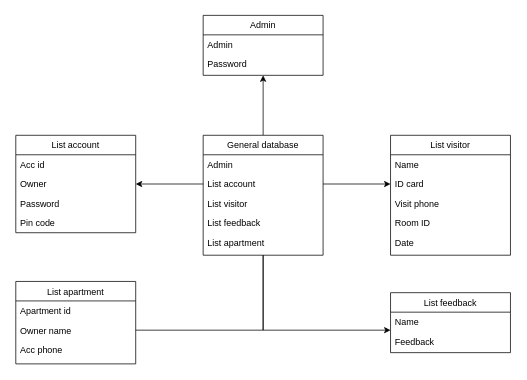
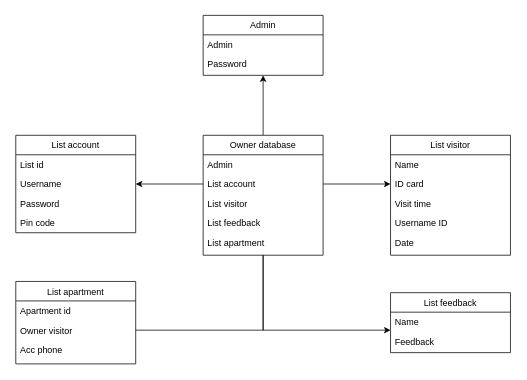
- <mxCell id="10" value="General database" style="swimlane;fontStyle=0;align=center;verticalAlign=top;childLayout=stackLayout;horizontal=1;startSize=26;horizontalStack=0;resizeParent=1;resizeLast=0;collapsible=1;marginBottom=0;rounded=0;shadow=0;strokeWidth=1;" vertex="1" parent="1"><mxGeometry x="270" y="180" width="160" height="160" as="geometry"><mxRectangle x="550" y="140" width="160" height="26" as="alternateBounds" /></mxGeometry></mxCell>
+ <mxCell id="10" value="Owner database" style="swimlane;fontStyle=0;align=center;verticalAlign=top;childLayout=stackLayout;horizontal=1;startSize=26;horizontalStack=0;resizeParent=1;resizeLast=0;collapsible=1;marginBottom=0;rounded=0;shadow=0;strokeWidth=1;" vertex="1" parent="1"><mxGeometry x="270" y="180" width="160" height="160" as="geometry"><mxRectangle x="550" y="140" width="160" height="26" as="alternateBounds" /></mxGeometry></mxCell>
- <mxCell id="3" value="Acc id" style="text;align=left;verticalAlign=top;spacingLeft=4;spacingRight=4;overflow=hidden;rotatable=0;points=[[0,0.5],[1,0.5]];portConstraint=eastwest;" parent="2" vertex="1"><mxGeometry y="26" width="160" height="26" as="geometry" /></mxCell>
+ <mxCell id="3" value="List id" style="text;align=left;verticalAlign=top;spacingLeft=4;spacingRight=4;overflow=hidden;rotatable=0;points=[[0,0.5],[1,0.5]];portConstraint=eastwest;" parent="2" vertex="1"><mxGeometry y="26" width="160" height="26" as="geometry" /></mxCell>
- <mxCell id="4" value="Owner" style="text;align=left;verticalAlign=top;spacingLeft=4;spacingRight=4;overflow=hidden;rotatable=0;points=[[0,0.5],[1,0.5]];portConstraint=eastwest;rounded=0;shadow=0;html=0;" parent="2" vertex="1"><mxGeometry y="52" width="160" height="26" as="geometry" /></mxCell>
+ <mxCell id="4" value="Username" style="text;align=left;verticalAlign=top;spacingLeft=4;spacingRight=4;overflow=hidden;rotatable=0;points=[[0,0.5],[1,0.5]];portConstraint=eastwest;rounded=0;shadow=0;html=0;" parent="2" vertex="1"><mxGeometry y="52" width="160" height="26" as="geometry" /></mxCell>
- <mxCell id="22" value="Visit phone" style="text;align=left;verticalAlign=top;spacingLeft=4;spacingRight=4;overflow=hidden;rotatable=0;points=[[0,0.5],[1,0.5]];portConstraint=eastwest;rounded=0;shadow=0;html=0;" vertex="1" parent="19"><mxGeometry y="78" width="160" height="26" as="geometry" /></mxCell>
+ <mxCell id="22" value="Visit time" style="text;align=left;verticalAlign=top;spacingLeft=4;spacingRight=4;overflow=hidden;rotatable=0;points=[[0,0.5],[1,0.5]];portConstraint=eastwest;rounded=0;shadow=0;html=0;" vertex="1" parent="19"><mxGeometry y="78" width="160" height="26" as="geometry" /></mxCell>
- <mxCell id="23" value="Room ID" style="text;align=left;verticalAlign=top;spacingLeft=4;spacingRight=4;overflow=hidden;rotatable=0;points=[[0,0.5],[1,0.5]];portConstraint=eastwest;rounded=0;shadow=0;html=0;" vertex="1" parent="19"><mxGeometry y="104" width="160" height="26" as="geometry" /></mxCell>
+ <mxCell id="23" value="Username ID" style="text;align=left;verticalAlign=top;spacingLeft=4;spacingRight=4;overflow=hidden;rotatable=0;points=[[0,0.5],[1,0.5]];portConstraint=eastwest;rounded=0;shadow=0;html=0;" vertex="1" parent="19"><mxGeometry y="104" width="160" height="26" as="geometry" /></mxCell>
- <mxCell id="29" value="Owner name" style="text;align=left;verticalAlign=top;spacingLeft=4;spacingRight=4;overflow=hidden;rotatable=0;points=[[0,0.5],[1,0.5]];portConstraint=eastwest;rounded=0;shadow=0;html=0;" vertex="1" parent="27"><mxGeometry y="52" width="160" height="26" as="geometry" /></mxCell>
+ <mxCell id="29" value="Owner visitor" style="text;align=left;verticalAlign=top;spacingLeft=4;spacingRight=4;overflow=hidden;rotatable=0;points=[[0,0.5],[1,0.5]];portConstraint=eastwest;rounded=0;shadow=0;html=0;" vertex="1" parent="27"><mxGeometry y="52" width="160" height="26" as="geometry" /></mxCell>
